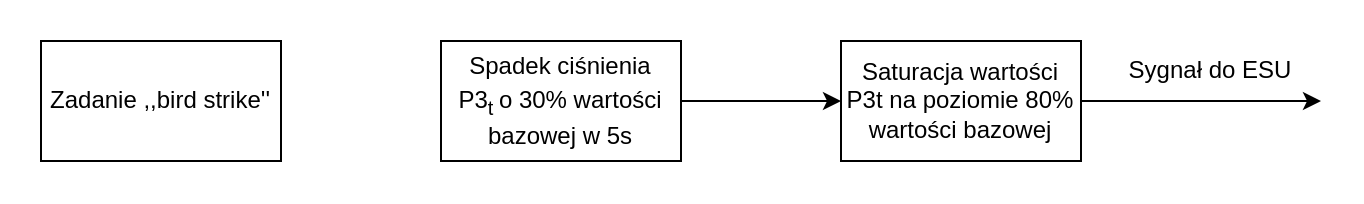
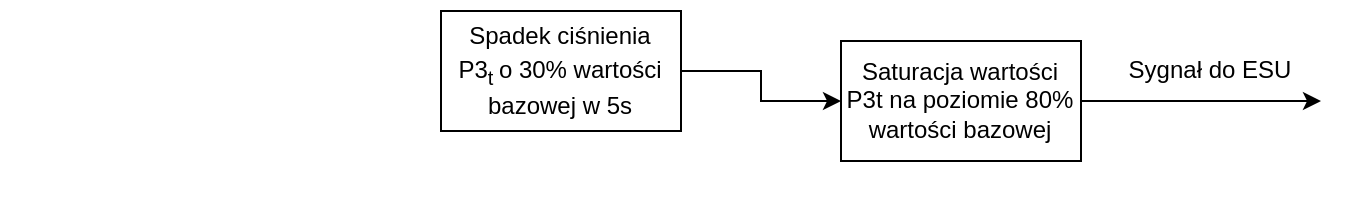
- <mxCell id="2" value="Zadanie ,,bird strike''" style="rounded=0;whiteSpace=wrap;html=1;" vertex="1" parent="1"><mxGeometry x="20" y="20" width="120" height="60" as="geometry" /></mxCell>
- <mxCell id="4" value="&lt;font style=&quot;font-size: 12px;&quot;&gt;Spadek ciśnienia P3&lt;sub style=&quot;&quot;&gt;t&lt;/sub&gt;&lt;sup style=&quot;&quot;&gt;&amp;nbsp;&lt;/sup&gt;o 30% wartości bazowej w 5s&lt;/font&gt;" style="rounded=0;whiteSpace=wrap;html=1;" vertex="1" parent="1"><mxGeometry x="220" y="20" width="120" height="60" as="geometry" /></mxCell>
+ <mxCell id="4" value="&lt;font style=&quot;font-size: 12px;&quot;&gt;Spadek ciśnienia P3&lt;sub style=&quot;&quot;&gt;t&lt;/sub&gt;&lt;sup style=&quot;&quot;&gt;&amp;nbsp;&lt;/sup&gt;o 30% wartości bazowej w 5s&lt;/font&gt;" style="rounded=0;whiteSpace=wrap;html=1;" vertex="1" parent="1"><mxGeometry x="220" y="5" width="120" height="60" as="geometry" /></mxCell>
